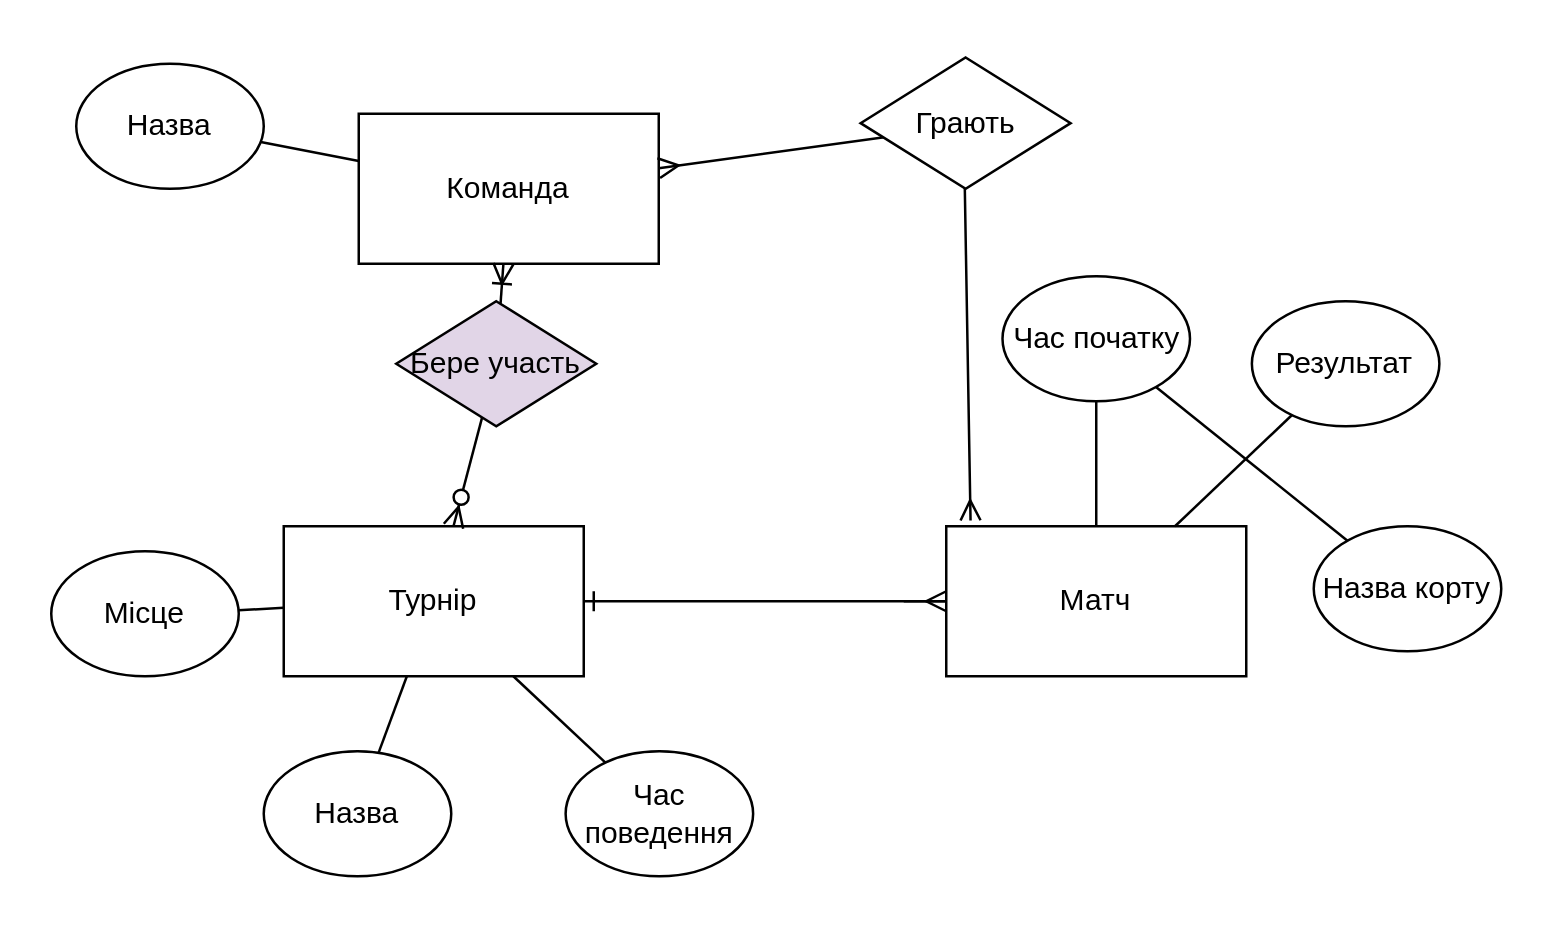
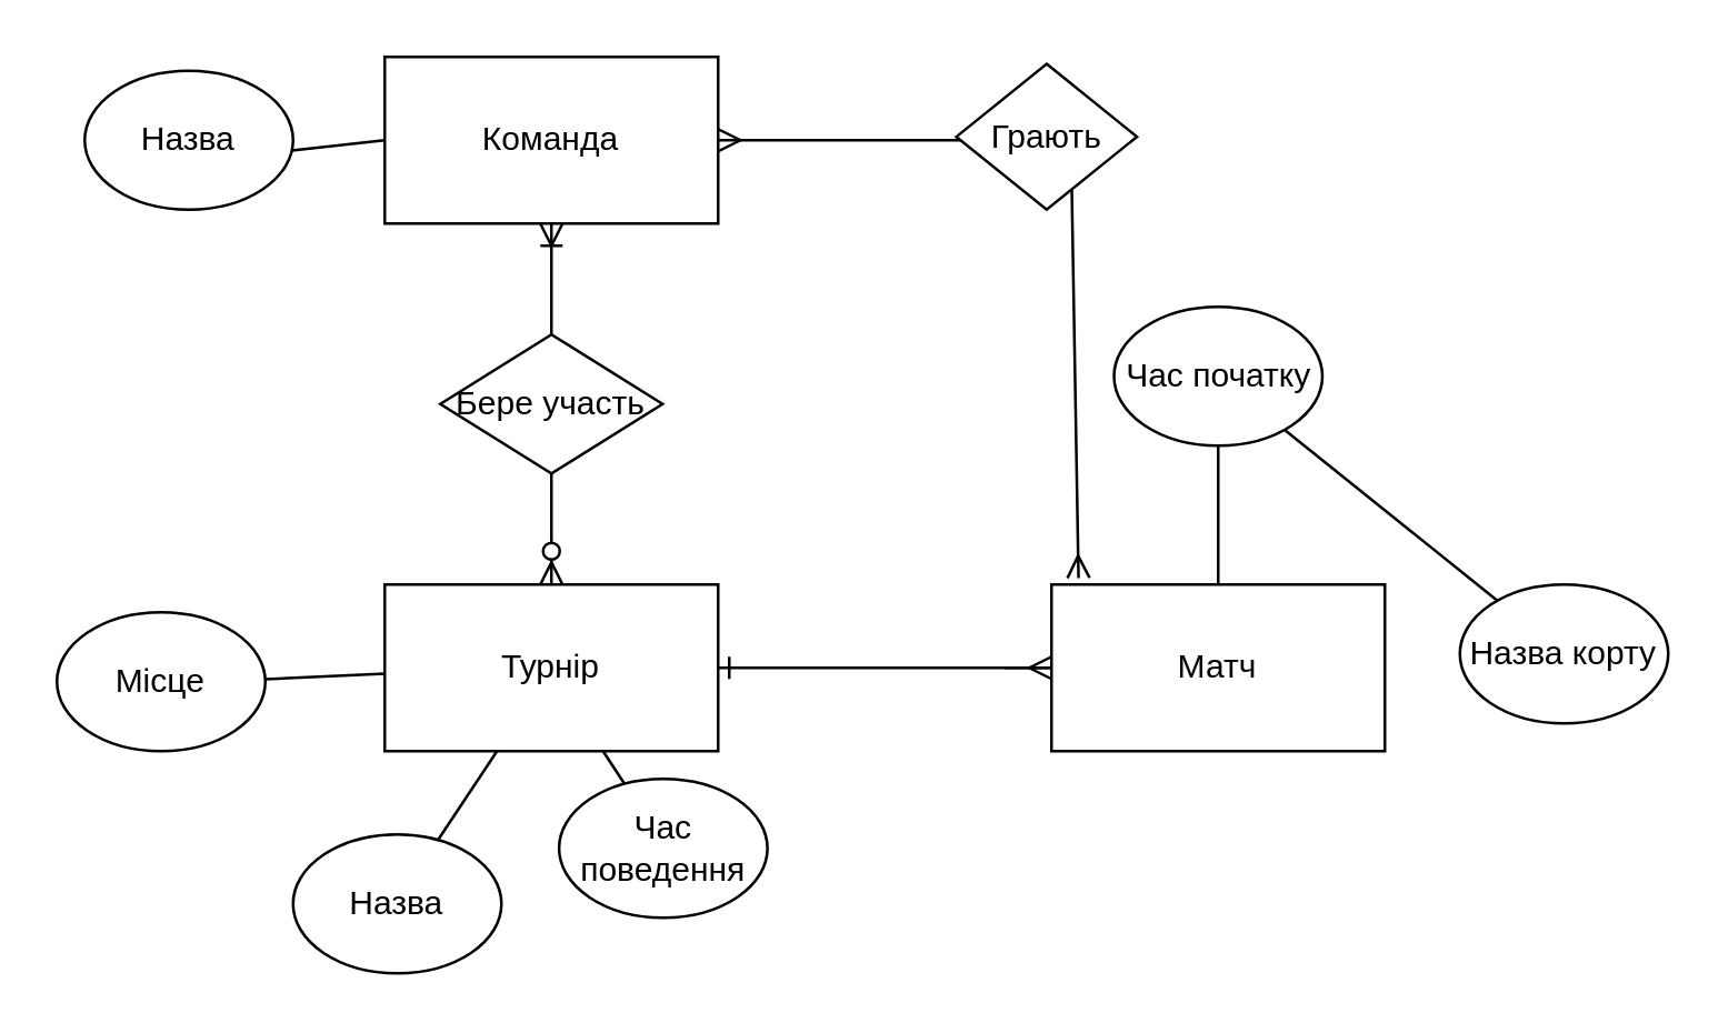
- <mxCell id="23" value="Грають" style="rhombus;whiteSpace=wrap;html=1;" parent="1" vertex="1"><mxGeometry x="343.75" y="22.5" width="84" height="52.5" as="geometry" /></mxCell>
+ <mxCell id="23" value="Грають" style="rhombus;whiteSpace=wrap;html=1;" parent="1" vertex="1"><mxGeometry x="343.75" y="22.5" width="65" height="52.5" as="geometry" /></mxCell>
- <mxCell id="3" value="Команда" style="rounded=0;whiteSpace=wrap;html=1;" parent="1" vertex="1"><mxGeometry x="143" y="45" width="120" height="60" as="geometry" /></mxCell>
+ <mxCell id="3" value="Команда" style="rounded=0;whiteSpace=wrap;html=1;" parent="1" vertex="1"><mxGeometry x="138" y="20" width="120" height="60" as="geometry" /></mxCell>
- <mxCell id="15" value="Бере участь" style="rhombus;whiteSpace=wrap;html=1;fillColor=#e1d5e7;" parent="1" vertex="1"><mxGeometry x="158" y="120" width="80" height="50" as="geometry" /></mxCell>
+ <mxCell id="15" value="Бере участь" style="rhombus;whiteSpace=wrap;html=1;" parent="1" vertex="1"><mxGeometry x="158" y="120" width="80" height="50" as="geometry" /></mxCell>
- <mxCell id="10" value="Результат" style="ellipse;whiteSpace=wrap;html=1;" parent="1" vertex="1"><mxGeometry x="500.25" y="120" width="75" height="50" as="geometry" /></mxCell>
- <mxCell id="11" value="" style="endArrow=none;html=1;" parent="1" source="10" target="4" edge="1"><mxGeometry width="50" height="50" relative="1" as="geometry"><mxPoint x="581.834" y="206.012" as="sourcePoint" /><mxPoint x="508" y="230.299" as="targetPoint" /></mxGeometry></mxCell>
- <mxCell id="2" value="Турнір" style="rounded=0;whiteSpace=wrap;html=1;" parent="1" vertex="1"><mxGeometry x="113" y="210" width="120" height="60" as="geometry" /></mxCell>
+ <mxCell id="2" value="Турнір" style="rounded=0;whiteSpace=wrap;html=1;" parent="1" vertex="1"><mxGeometry x="138" y="210" width="120" height="60" as="geometry" /></mxCell>
- <mxCell id="18" value="Час поведення" style="ellipse;whiteSpace=wrap;html=1;" parent="1" vertex="1"><mxGeometry x="225.75" y="300" width="75" height="50" as="geometry" /></mxCell>
+ <mxCell id="18" value="Час поведення" style="ellipse;whiteSpace=wrap;html=1;" parent="1" vertex="1"><mxGeometry x="200.75" y="280" width="75" height="50" as="geometry" /></mxCell>
